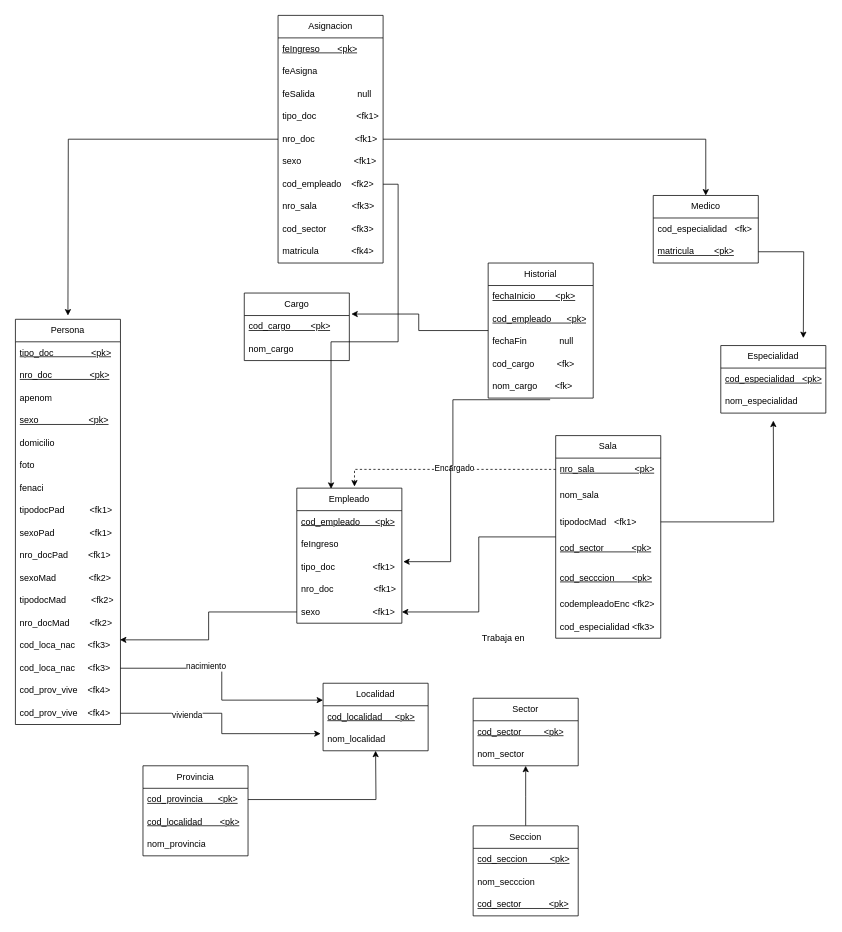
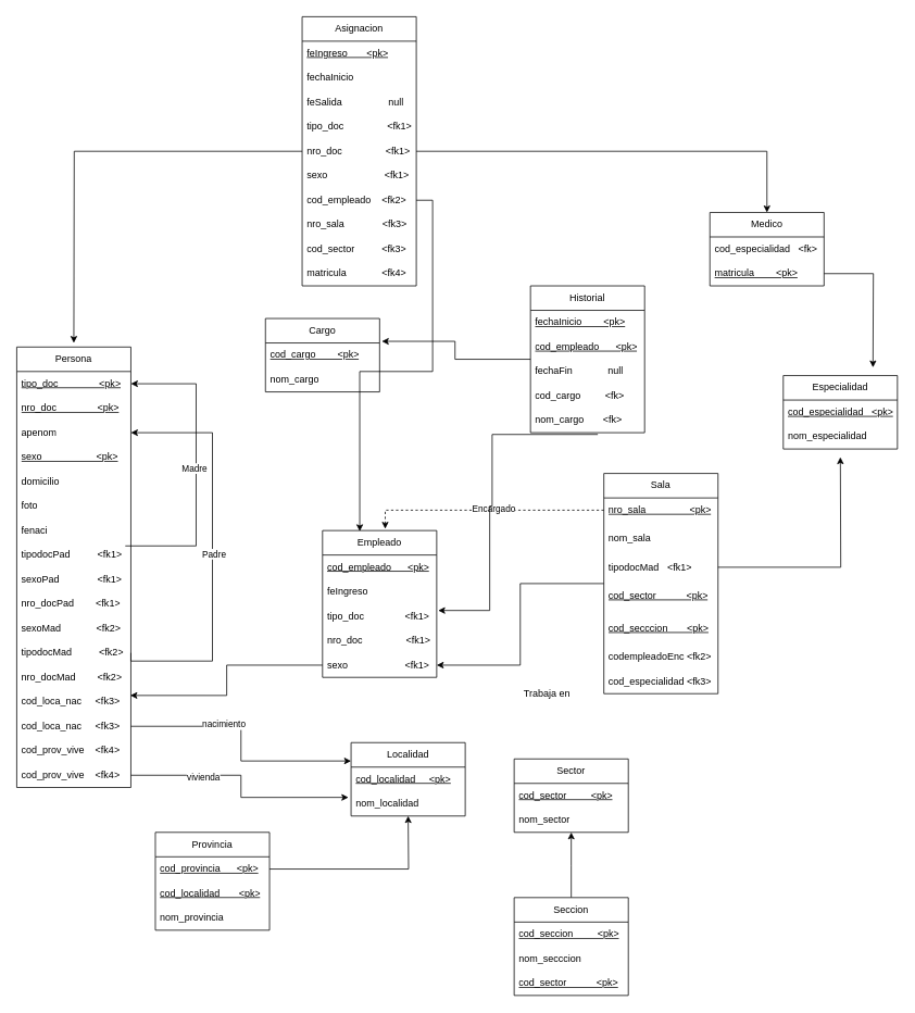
- <mxCell id="82" value="feAsigna&amp;nbsp;&amp;nbsp;&amp;nbsp;&amp;nbsp; " style="text;strokeColor=none;fillColor=none;align=left;verticalAlign=middle;spacingLeft=4;spacingRight=4;overflow=hidden;points=[[0,0.5],[1,0.5]];portConstraint=eastwest;rotatable=0;whiteSpace=wrap;html=1;" vertex="1" parent="80"><mxGeometry y="60" width="140" height="30" as="geometry" /></mxCell>
+ <mxCell id="82" value="fechaInicio&amp;nbsp;&amp;nbsp;&amp;nbsp;&amp;nbsp; " style="text;strokeColor=none;fillColor=none;align=left;verticalAlign=middle;spacingLeft=4;spacingRight=4;overflow=hidden;points=[[0,0.5],[1,0.5]];portConstraint=eastwest;rotatable=0;whiteSpace=wrap;html=1;" vertex="1" parent="80"><mxGeometry y="60" width="140" height="30" as="geometry" /></mxCell>
+ <mxCell id="18" style="edgeStyle=orthogonalEdgeStyle;rounded=0;orthogonalLoop=1;jettySize=auto;html=1;entryX=1;entryY=0.5;entryDx=0;entryDy=0;exitX=0.951;exitY=1.128;exitDx=0;exitDy=0;exitPerimeter=0;" edge="1" parent="2" source="9" target="3"><mxGeometry relative="1" as="geometry"><mxPoint x="150" y="385" as="sourcePoint" /><mxPoint x="150" y="115" as="targetPoint" /><Array as="points"><mxPoint x="220" y="244" /><mxPoint x="220" y="45" /></Array></mxGeometry></mxCell>
+ <mxCell id="19" value="Madre" style="edgeLabel;html=1;align=center;verticalAlign=middle;resizable=0;points=[];" vertex="1" connectable="0" parent="18"><mxGeometry x="-0.005" y="3" relative="1" as="geometry"><mxPoint as="offset" /></mxGeometry></mxCell>
+ <mxCell id="14" style="edgeStyle=orthogonalEdgeStyle;rounded=0;orthogonalLoop=1;jettySize=auto;html=1;entryX=1;entryY=0.5;entryDx=0;entryDy=0;exitX=1;exitY=0.5;exitDx=0;exitDy=0;" edge="1" parent="2" source="16" target="5"><mxGeometry relative="1" as="geometry"><Array as="points"><mxPoint x="140" y="385" /><mxPoint x="240" y="385" /><mxPoint x="240" y="105" /></Array></mxGeometry></mxCell>
+ <mxCell id="15" value="Padre" style="edgeLabel;html=1;align=center;verticalAlign=middle;resizable=0;points=[];" vertex="1" connectable="0" parent="14"><mxGeometry x="-0.012" y="-1" relative="1" as="geometry"><mxPoint as="offset" /></mxGeometry></mxCell>
